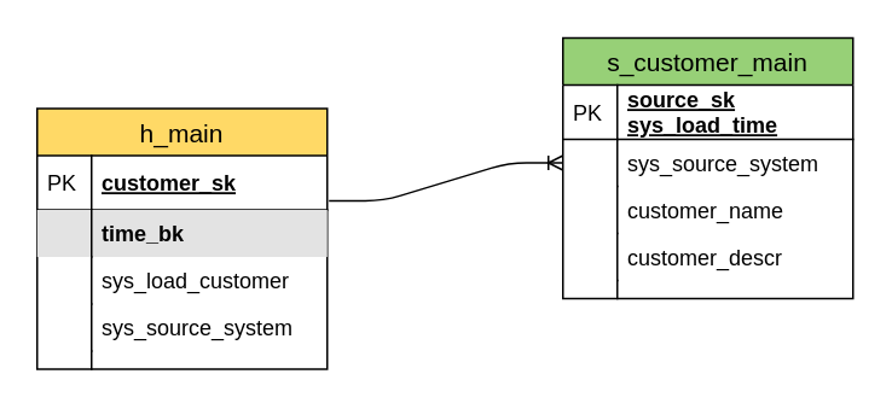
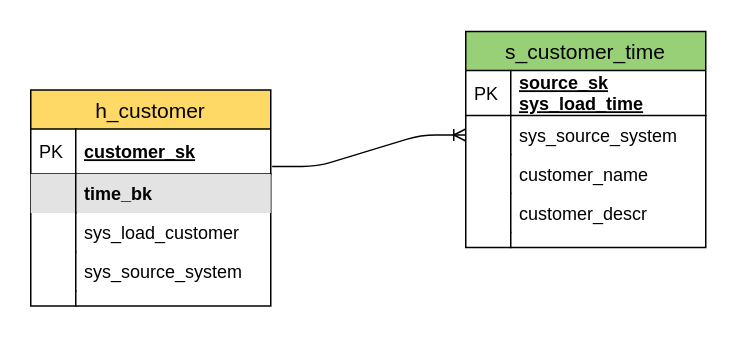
- <mxCell id="13" value="s_customer_main" style="swimlane;fontStyle=0;childLayout=stackLayout;horizontal=1;startSize=26;fillColor=#97D077;horizontalStack=0;resizeParent=1;resizeParentMax=0;resizeLast=0;collapsible=1;marginBottom=0;swimlaneFillColor=#ffffff;align=center;fontSize=14;" vertex="1" parent="1"><mxGeometry x="310" y="20.5" width="160" height="144" as="geometry" /></mxCell>
+ <mxCell id="13" value="s_customer_time" style="swimlane;fontStyle=0;childLayout=stackLayout;horizontal=1;startSize=26;fillColor=#97D077;horizontalStack=0;resizeParent=1;resizeParentMax=0;resizeLast=0;collapsible=1;marginBottom=0;swimlaneFillColor=#ffffff;align=center;fontSize=14;" vertex="1" parent="1"><mxGeometry x="310" y="20.5" width="160" height="144" as="geometry" /></mxCell>
- <mxCell id="2" value="h_main" style="swimlane;fontStyle=0;childLayout=stackLayout;horizontal=1;startSize=26;fillColor=#FFD966;horizontalStack=0;resizeParent=1;resizeParentMax=0;resizeLast=0;collapsible=1;marginBottom=0;swimlaneFillColor=#ffffff;align=center;fontSize=14;" vertex="1" parent="1"><mxGeometry x="20" y="59.5" width="160" height="144" as="geometry"><mxRectangle x="20" y="710" width="70" height="26" as="alternateBounds" /></mxGeometry></mxCell>
+ <mxCell id="2" value="h_customer" style="swimlane;fontStyle=0;childLayout=stackLayout;horizontal=1;startSize=26;fillColor=#FFD966;horizontalStack=0;resizeParent=1;resizeParentMax=0;resizeLast=0;collapsible=1;marginBottom=0;swimlaneFillColor=#ffffff;align=center;fontSize=14;" vertex="1" parent="1"><mxGeometry x="20" y="59.5" width="160" height="144" as="geometry"><mxRectangle x="20" y="710" width="70" height="26" as="alternateBounds" /></mxGeometry></mxCell>
